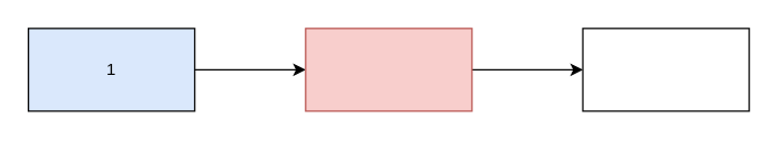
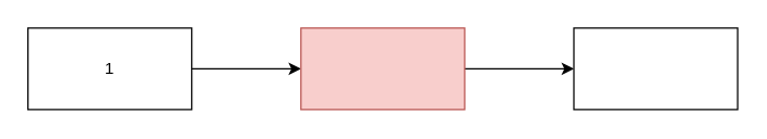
- <mxCell id="3" value="1" style="rounded=0;whiteSpace=wrap;html=1;fillColor=#dae8fc;" parent="1" vertex="1"><mxGeometry x="20" y="20" width="120" height="60" as="geometry" /></mxCell>
+ <mxCell id="3" value="1" style="rounded=0;whiteSpace=wrap;html=1;" parent="1" vertex="1"><mxGeometry x="20" y="20" width="120" height="60" as="geometry" /></mxCell>
